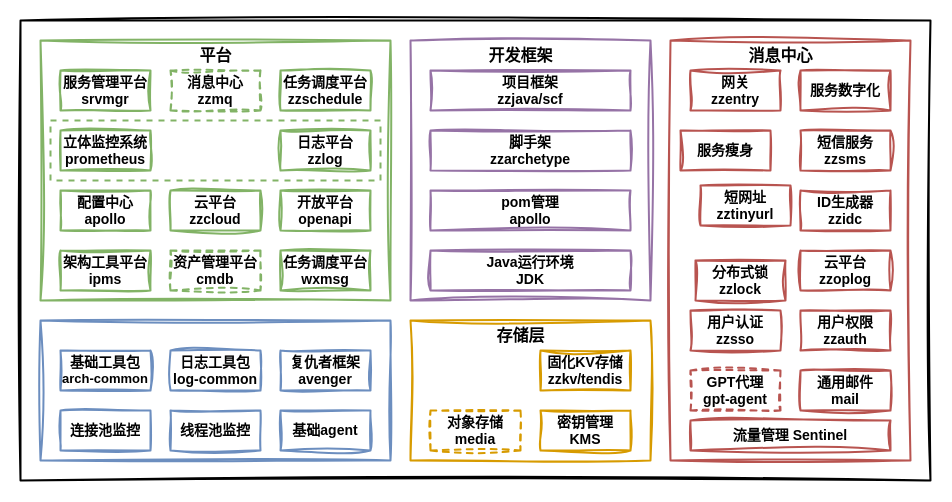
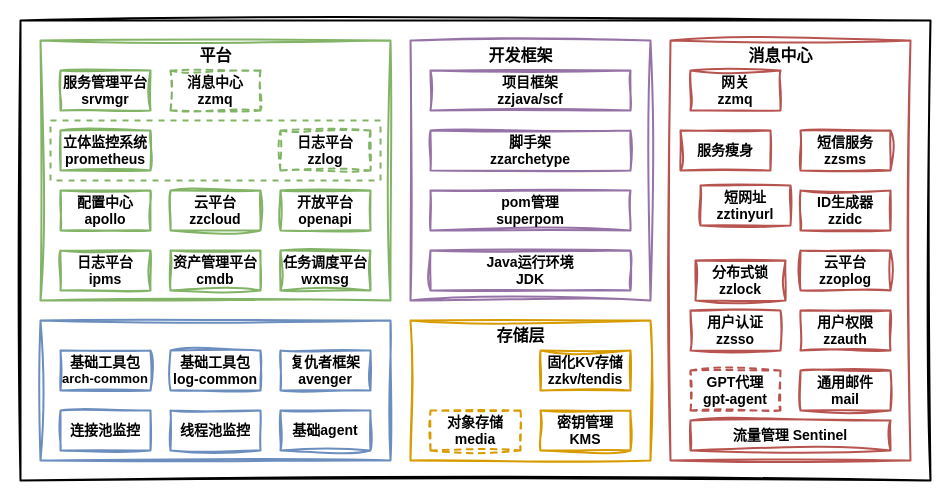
- <mxCell id="7" value="&lt;span style=&quot;font-size: 14px;&quot;&gt;&lt;b&gt;任务调度平台&lt;/b&gt;&lt;/span&gt;&lt;br&gt;&lt;div&gt;&lt;span style=&quot;font-size: 14px;&quot;&gt;&lt;b&gt;zzschedule&lt;/b&gt;&lt;/span&gt;&lt;/div&gt;" style="rounded=0;whiteSpace=wrap;html=1;fillColor=none;strokeWidth=2;strokeColor=#82b366;sketch=1;curveFitting=1;jiggle=2;" vertex="1" parent="1"><mxGeometry x="280" y="70" width="90" height="40" as="geometry" /></mxCell>
- <mxCell id="36" value="&lt;b&gt;&lt;font style=&quot;font-size: 14px;&quot;&gt;网关&lt;/font&gt;&lt;/b&gt;&lt;div&gt;&lt;b&gt;&lt;font style=&quot;font-size: 14px;&quot;&gt;zzentry&lt;/font&gt;&lt;/b&gt;&lt;/div&gt;" style="rounded=0;whiteSpace=wrap;html=1;fillColor=none;strokeWidth=2;strokeColor=#b85450;sketch=1;curveFitting=1;jiggle=2;" vertex="1" parent="1"><mxGeometry x="690" y="70" width="90" height="40" as="geometry" /></mxCell>
+ <mxCell id="36" value="&lt;b&gt;&lt;font style=&quot;font-size: 14px;&quot;&gt;网关&lt;/font&gt;&lt;/b&gt;&lt;div&gt;&lt;b&gt;&lt;font style=&quot;font-size: 14px;&quot;&gt;zzmq&lt;/font&gt;&lt;/b&gt;&lt;/div&gt;" style="rounded=0;whiteSpace=wrap;html=1;fillColor=none;strokeWidth=2;strokeColor=#b85450;sketch=1;curveFitting=1;jiggle=2;" vertex="1" parent="1"><mxGeometry x="690" y="70" width="90" height="40" as="geometry" /></mxCell>
- <mxCell id="37" value="&lt;span style=&quot;font-size: 14px;&quot;&gt;&lt;b&gt;服务数字化&lt;/b&gt;&lt;/span&gt;" style="rounded=0;whiteSpace=wrap;html=1;fillColor=none;strokeWidth=2;strokeColor=#b85450;sketch=1;curveFitting=1;jiggle=2;" vertex="1" parent="1"><mxGeometry x="800" y="70" width="90" height="40" as="geometry" /></mxCell>
- <mxCell id="15" value="&lt;span style=&quot;font-size: 14px;&quot;&gt;&lt;b&gt;日志平台&lt;/b&gt;&lt;/span&gt;&lt;br&gt;&lt;div&gt;&lt;span style=&quot;font-size: 14px;&quot;&gt;&lt;b&gt;zzlog&lt;/b&gt;&lt;/span&gt;&lt;/div&gt;" style="rounded=0;whiteSpace=wrap;html=1;fillColor=none;strokeWidth=2;strokeColor=#82b366;sketch=1;curveFitting=1;jiggle=2;" vertex="1" parent="1"><mxGeometry x="280" y="130" width="90" height="40" as="geometry" /></mxCell>
+ <mxCell id="15" value="&lt;span style=&quot;font-size: 14px;&quot;&gt;&lt;b&gt;日志平台&lt;/b&gt;&lt;/span&gt;&lt;br&gt;&lt;div&gt;&lt;span style=&quot;font-size: 14px;&quot;&gt;&lt;b&gt;zzlog&lt;/b&gt;&lt;/span&gt;&lt;/div&gt;" style="rounded=0;whiteSpace=wrap;html=1;fillColor=none;strokeWidth=2;strokeColor=#82b366;sketch=1;curveFitting=1;jiggle=2;dashed=1;" vertex="1" parent="1"><mxGeometry x="280" y="130" width="90" height="40" as="geometry" /></mxCell>
- <mxCell id="26" value="&lt;b&gt;&lt;font style=&quot;font-size: 14px;&quot;&gt;pom管理&lt;/font&gt;&lt;/b&gt;&lt;div&gt;&lt;span style=&quot;font-size: 14px;&quot;&gt;&lt;b&gt;apollo&lt;/b&gt;&lt;/span&gt;&lt;/div&gt;" style="rounded=0;whiteSpace=wrap;html=1;fillColor=none;strokeWidth=2;strokeColor=#9673a6;sketch=1;curveFitting=1;jiggle=2;" vertex="1" parent="1"><mxGeometry x="430" y="190" width="200" height="40" as="geometry" /></mxCell>
+ <mxCell id="26" value="&lt;b&gt;&lt;font style=&quot;font-size: 14px;&quot;&gt;pom管理&lt;/font&gt;&lt;/b&gt;&lt;div&gt;&lt;span style=&quot;font-size: 14px;&quot;&gt;&lt;b&gt;superpom&lt;/b&gt;&lt;/span&gt;&lt;/div&gt;" style="rounded=0;whiteSpace=wrap;html=1;fillColor=none;strokeWidth=2;strokeColor=#9673a6;sketch=1;curveFitting=1;jiggle=2;" vertex="1" parent="1"><mxGeometry x="430" y="190" width="200" height="40" as="geometry" /></mxCell>
- <mxCell id="11" value="&lt;span style=&quot;font-size: 14px;&quot;&gt;&lt;b&gt;架构工具平台&lt;/b&gt;&lt;/span&gt;&lt;br&gt;&lt;div&gt;&lt;span style=&quot;font-size: 14px;&quot;&gt;&lt;b&gt;ipms&lt;/b&gt;&lt;/span&gt;&lt;/div&gt;" style="rounded=0;whiteSpace=wrap;html=1;fillColor=none;strokeWidth=2;strokeColor=#82b366;sketch=1;curveFitting=1;jiggle=2;" vertex="1" parent="1"><mxGeometry x="60" y="250" width="90" height="40" as="geometry" /></mxCell>
+ <mxCell id="11" value="&lt;span style=&quot;font-size: 14px;&quot;&gt;&lt;b&gt;日志平台&lt;/b&gt;&lt;/span&gt;&lt;br&gt;&lt;div&gt;&lt;span style=&quot;font-size: 14px;&quot;&gt;&lt;b&gt;ipms&lt;/b&gt;&lt;/span&gt;&lt;/div&gt;" style="rounded=0;whiteSpace=wrap;html=1;fillColor=none;strokeWidth=2;strokeColor=#82b366;sketch=1;curveFitting=1;jiggle=2;" vertex="1" parent="1"><mxGeometry x="60" y="250" width="90" height="40" as="geometry" /></mxCell>
- <mxCell id="12" value="&lt;span style=&quot;font-size: 14px;&quot;&gt;&lt;b&gt;资产管理平台&lt;/b&gt;&lt;/span&gt;&lt;br&gt;&lt;div&gt;&lt;span style=&quot;font-size: 14px;&quot;&gt;&lt;b&gt;cmdb&lt;/b&gt;&lt;/span&gt;&lt;/div&gt;" style="rounded=0;whiteSpace=wrap;html=1;fillColor=none;strokeWidth=2;strokeColor=#82b366;sketch=1;curveFitting=1;jiggle=2;dashed=1;" vertex="1" parent="1"><mxGeometry x="170" y="250" width="90" height="40" as="geometry" /></mxCell>
+ <mxCell id="12" value="&lt;span style=&quot;font-size: 14px;&quot;&gt;&lt;b&gt;资产管理平台&lt;/b&gt;&lt;/span&gt;&lt;br&gt;&lt;div&gt;&lt;span style=&quot;font-size: 14px;&quot;&gt;&lt;b&gt;cmdb&lt;/b&gt;&lt;/span&gt;&lt;/div&gt;" style="rounded=0;whiteSpace=wrap;html=1;fillColor=none;strokeWidth=2;strokeColor=#82b366;sketch=1;curveFitting=1;jiggle=2;" vertex="1" parent="1"><mxGeometry x="170" y="250" width="90" height="40" as="geometry" /></mxCell>
- <mxCell id="18" value="&lt;span style=&quot;font-size: 14px;&quot;&gt;&lt;b&gt;日志工具包&lt;/b&gt;&lt;/span&gt;&lt;br&gt;&lt;div&gt;&lt;span style=&quot;font-size: 14px;&quot;&gt;&lt;b&gt;log-common&lt;/b&gt;&lt;/span&gt;&lt;/div&gt;" style="rounded=0;whiteSpace=wrap;html=1;fillColor=none;strokeWidth=2;strokeColor=#6c8ebf;sketch=1;curveFitting=1;jiggle=2;" vertex="1" parent="1"><mxGeometry x="170" y="350" width="90" height="40" as="geometry" /></mxCell>
+ <mxCell id="18" value="&lt;span style=&quot;font-size: 14px;&quot;&gt;&lt;b&gt;基础工具包&lt;/b&gt;&lt;/span&gt;&lt;br&gt;&lt;div&gt;&lt;span style=&quot;font-size: 14px;&quot;&gt;&lt;b&gt;log-common&lt;/b&gt;&lt;/span&gt;&lt;/div&gt;" style="rounded=0;whiteSpace=wrap;html=1;fillColor=none;strokeWidth=2;strokeColor=#6c8ebf;sketch=1;curveFitting=1;jiggle=2;" vertex="1" parent="1"><mxGeometry x="170" y="350" width="90" height="40" as="geometry" /></mxCell>
